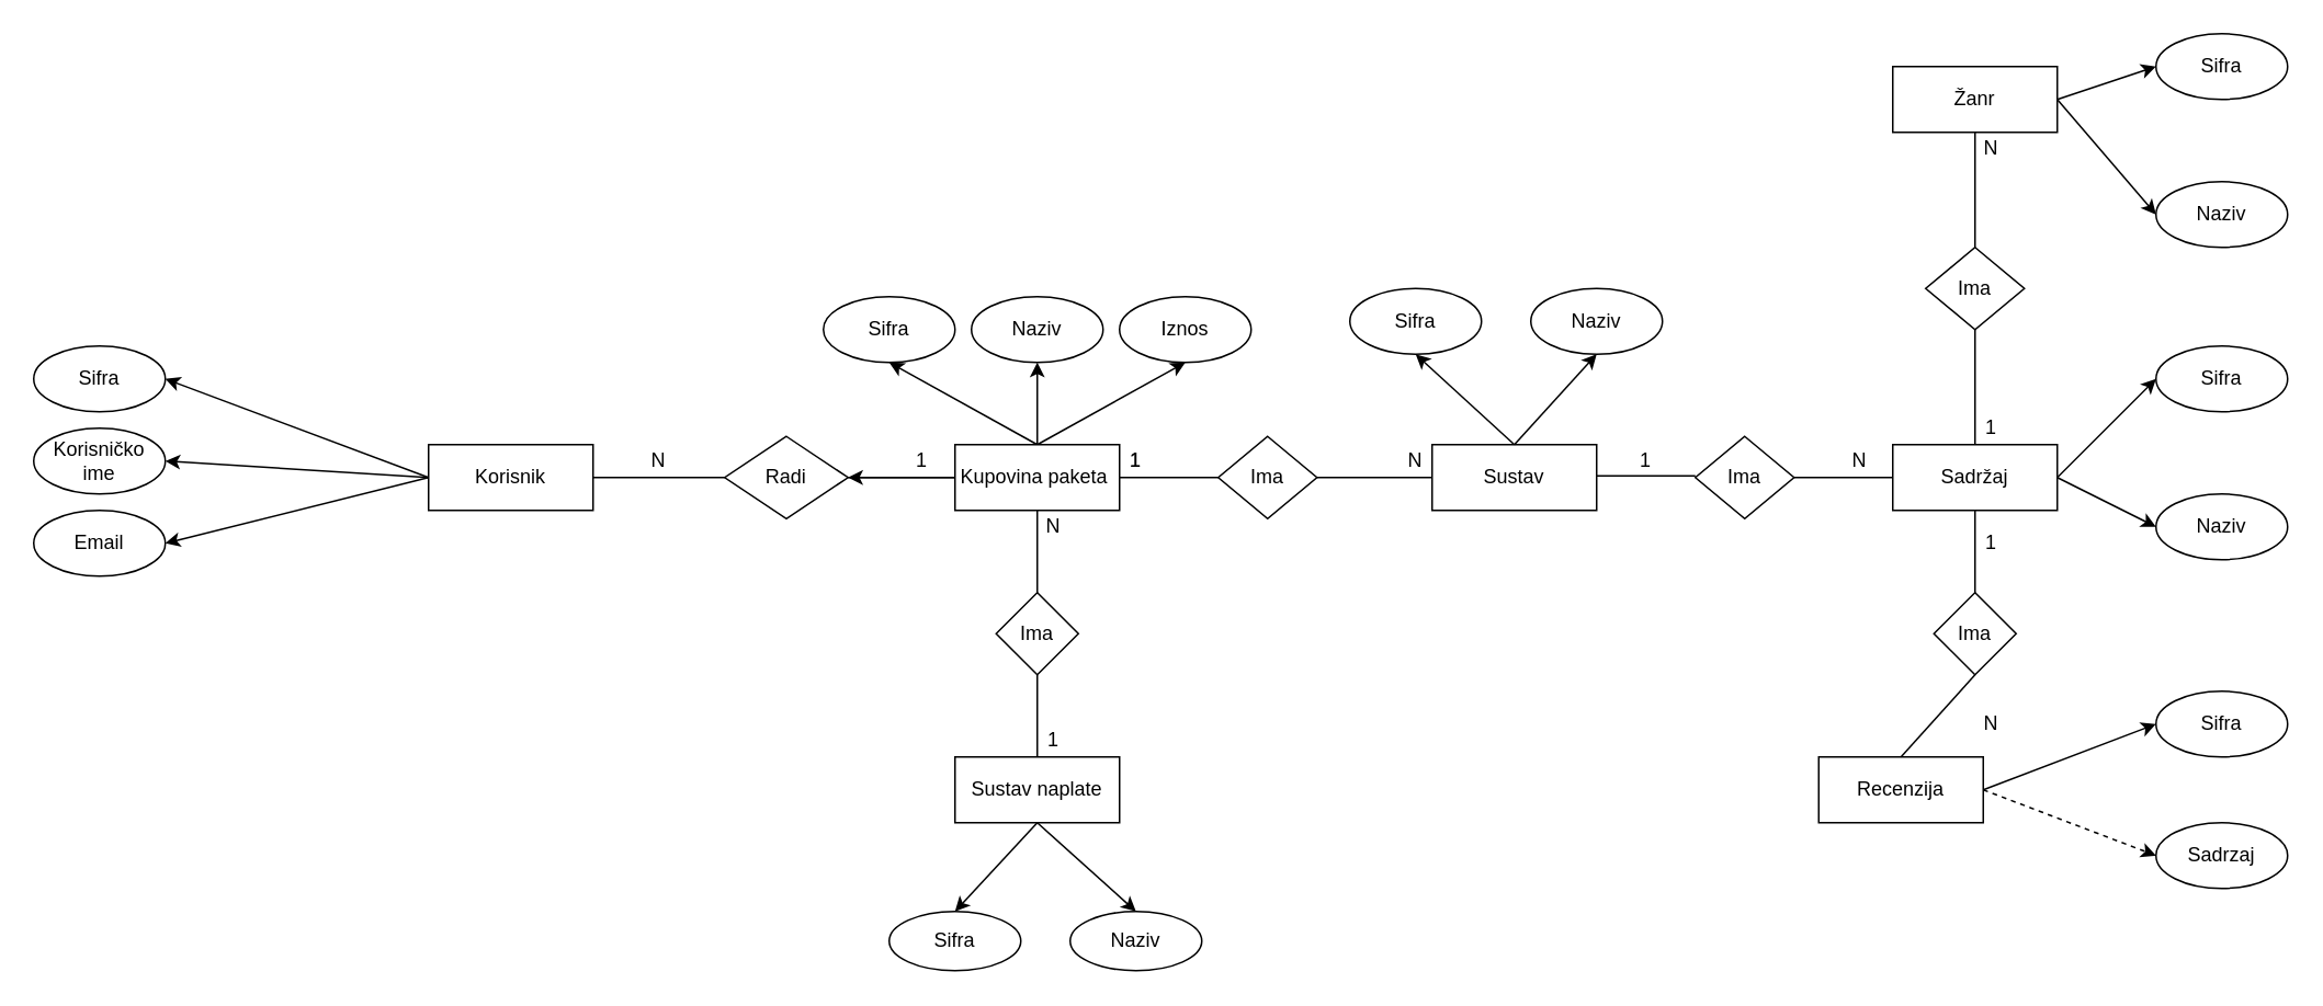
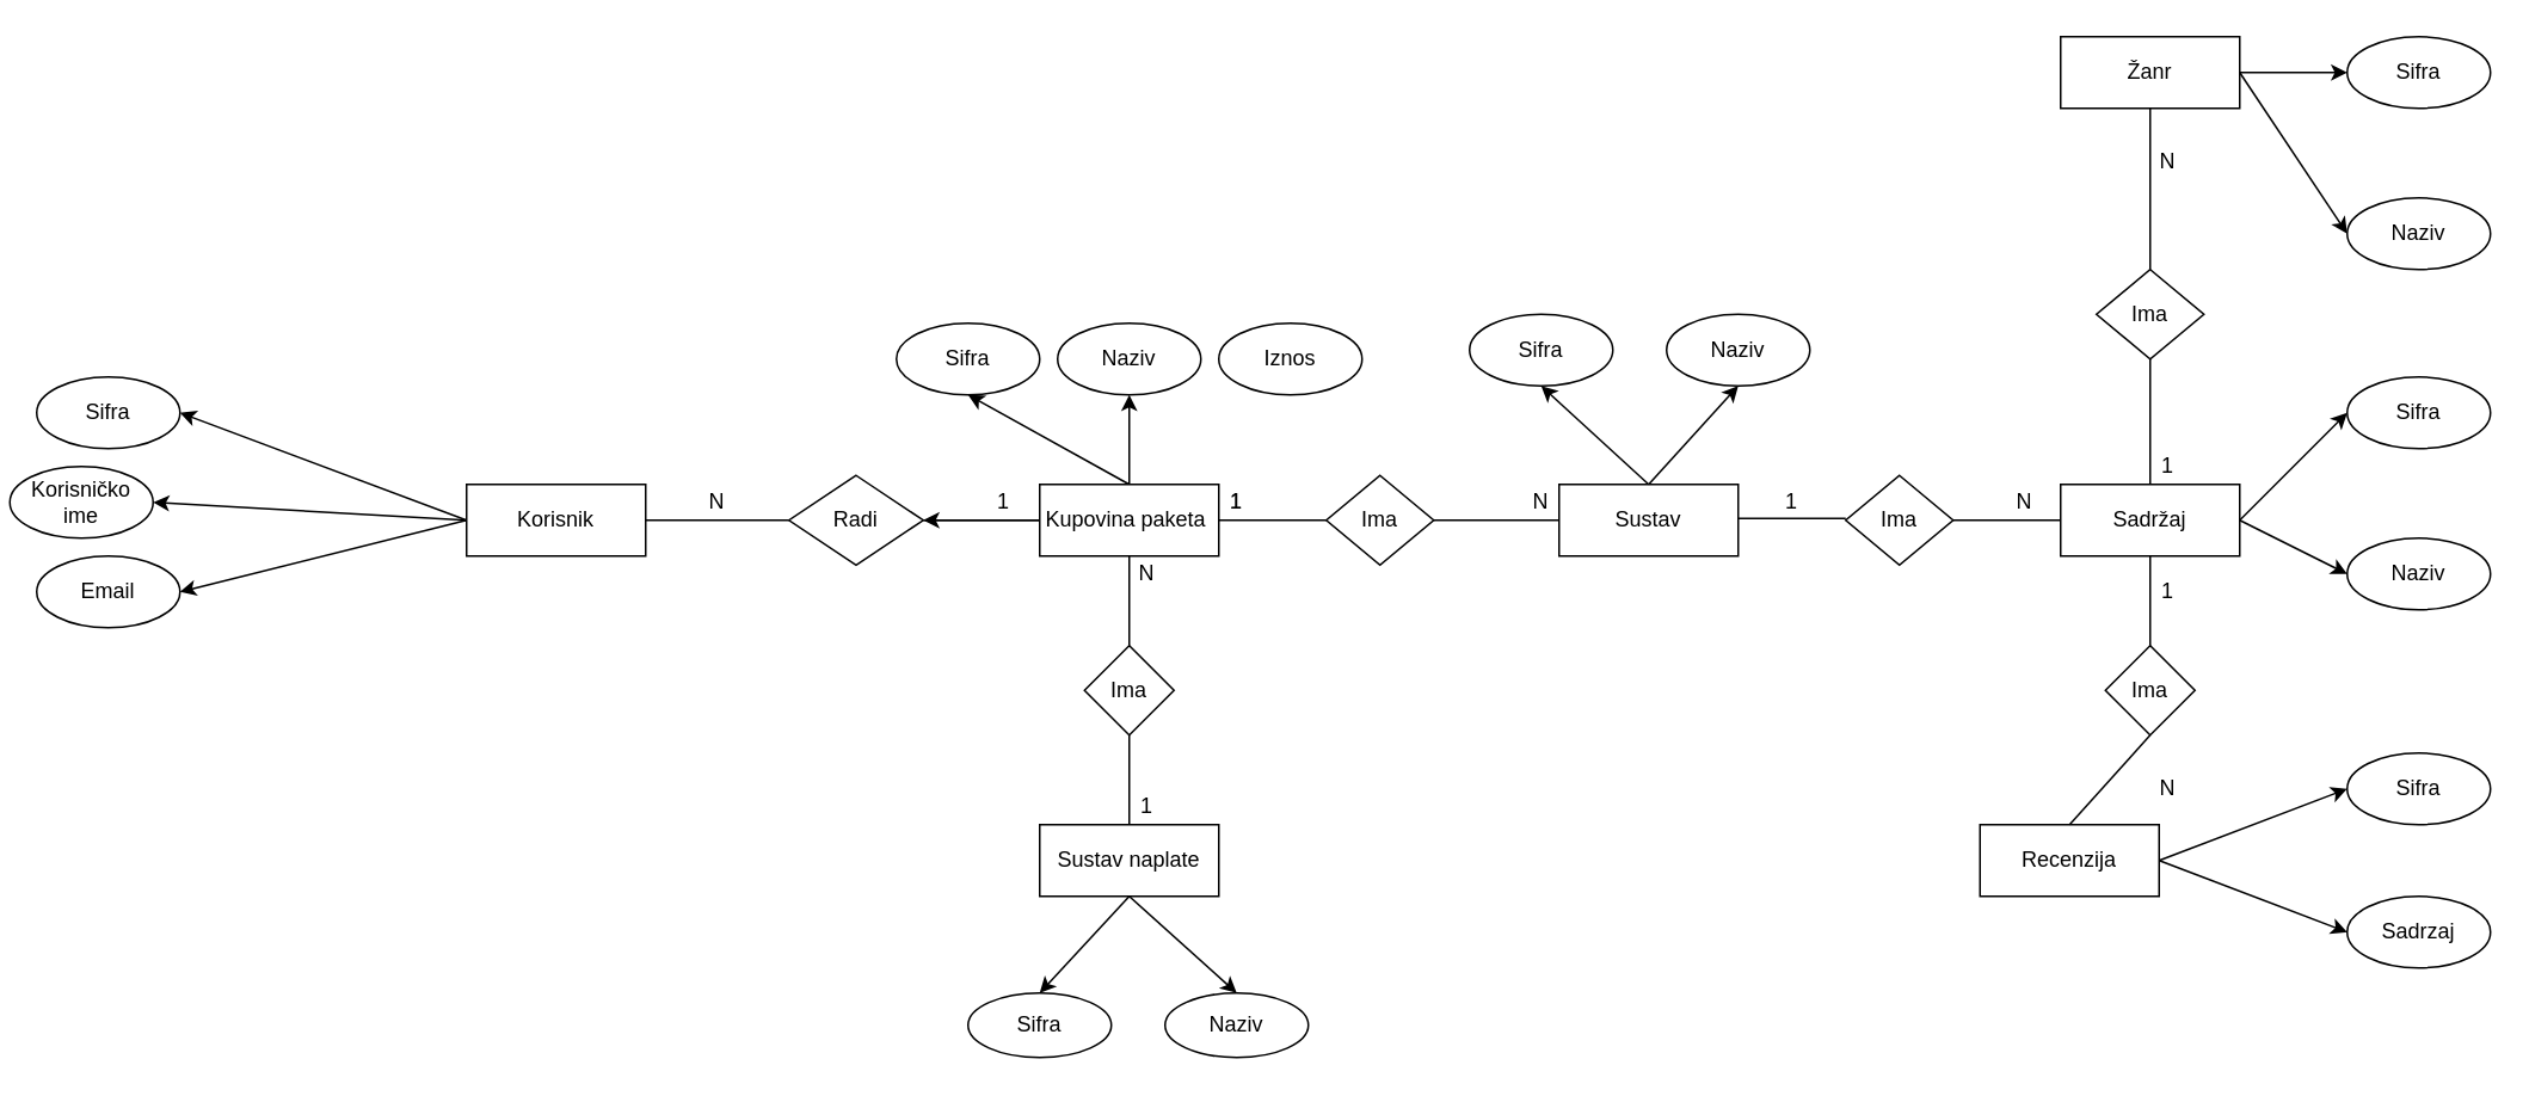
- <mxCell id="45" value="Žanr" style="rounded=0;whiteSpace=wrap;html=1;" vertex="1" parent="1"><mxGeometry x="1150" y="40" width="100" height="40" as="geometry" /></mxCell>
+ <mxCell id="45" value="Žanr" style="rounded=0;whiteSpace=wrap;html=1;" vertex="1" parent="1"><mxGeometry x="1150" y="20" width="100" height="40" as="geometry" /></mxCell>
- <mxCell id="15" style="edgeStyle=none;rounded=0;orthogonalLoop=1;jettySize=auto;html=1;exitX=0.5;exitY=0;exitDx=0;exitDy=0;entryX=0.5;entryY=1;entryDx=0;entryDy=0;" edge="1" parent="1" source="17" target="32"><mxGeometry relative="1" as="geometry" /></mxCell>
- <mxCell id="7" value="Korisničko ime" style="ellipse;whiteSpace=wrap;html=1;" vertex="1" parent="1"><mxGeometry x="20" y="260" width="80" height="40" as="geometry" /></mxCell>
+ <mxCell id="7" value="Korisničko ime" style="ellipse;whiteSpace=wrap;html=1;" vertex="1" parent="1"><mxGeometry x="5" y="260" width="80" height="40" as="geometry" /></mxCell>
- <mxCell id="47" style="edgeStyle=none;rounded=0;orthogonalLoop=1;jettySize=auto;html=1;exitX=1;exitY=0.5;exitDx=0;exitDy=0;entryX=0;entryY=0.5;entryDx=0;entryDy=0;dashed=1;" edge="1" parent="1" source="48" target="60"><mxGeometry relative="1" as="geometry" /></mxCell>
+ <mxCell id="47" style="edgeStyle=none;rounded=0;orthogonalLoop=1;jettySize=auto;html=1;exitX=1;exitY=0.5;exitDx=0;exitDy=0;entryX=0;entryY=0.5;entryDx=0;entryDy=0;" edge="1" parent="1" source="48" target="60"><mxGeometry relative="1" as="geometry" /></mxCell>
